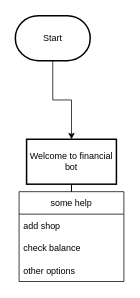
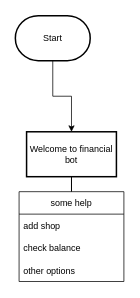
- <mxCell id="5" value="Welcome to financial bot" style="whiteSpace=wrap;html=1;strokeWidth=2;" vertex="1" parent="1"><mxGeometry x="35" y="185" width="120" height="60" as="geometry" /></mxCell>
+ <mxCell id="5" value="Welcome to financial bot" style="whiteSpace=wrap;html=1;strokeWidth=2;" vertex="1" parent="1"><mxGeometry x="35" y="175" width="120" height="60" as="geometry" /></mxCell>
